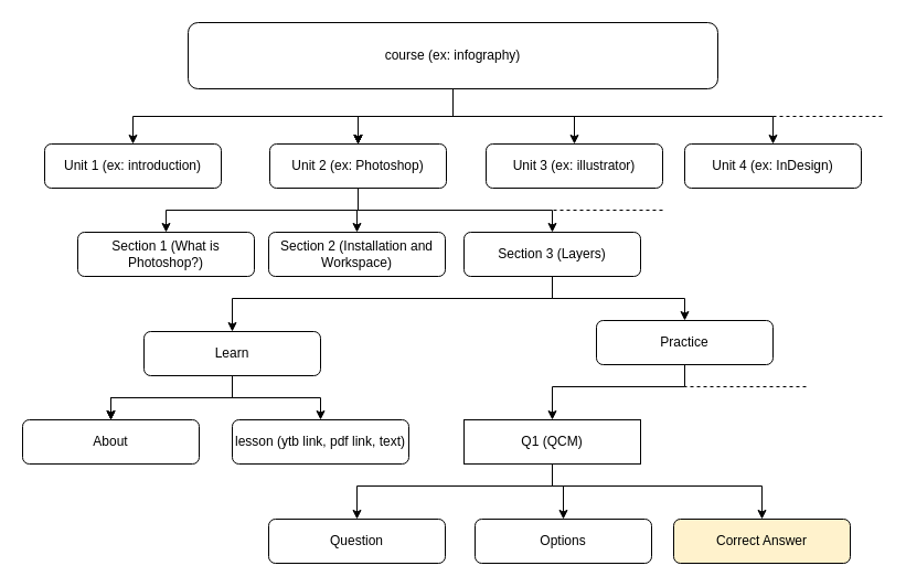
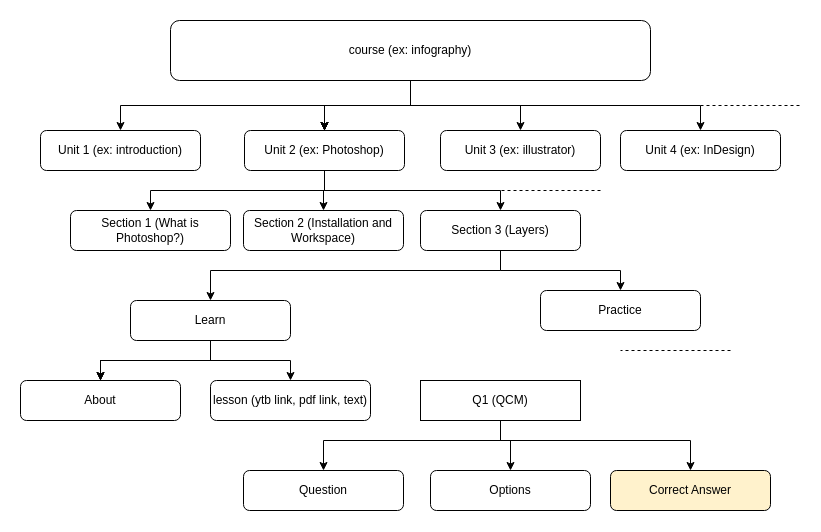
- <mxCell id="30" value="" style="edgeStyle=orthogonalEdgeStyle;rounded=0;orthogonalLoop=1;jettySize=auto;html=1;" edge="1" parent="1" source="31" target="37"><mxGeometry relative="1" as="geometry"><Array as="points"><mxPoint x="620" y="350" /><mxPoint x="500" y="350" /></Array></mxGeometry></mxCell>
